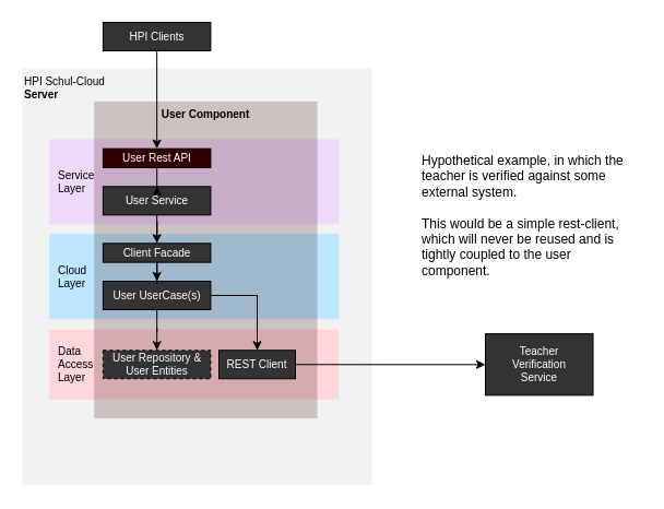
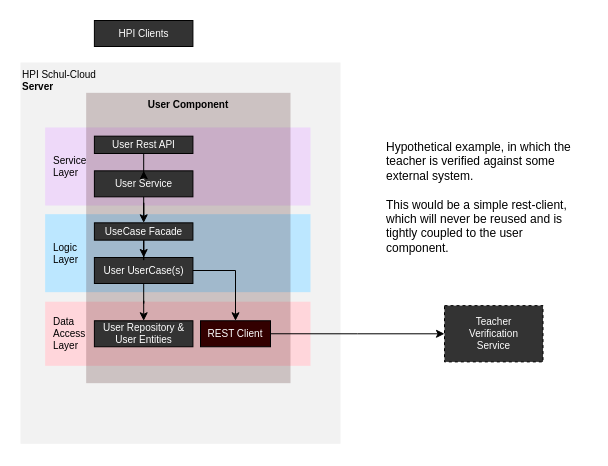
- <mxCell id="17" style="rounded=0;orthogonalLoop=1;jettySize=auto;html=1;fontSize=10;fontColor=#FFFFFF;" parent="1" source="18" target="10" edge="1"><mxGeometry relative="1" as="geometry" /></mxCell>
- <mxCell id="10" value="User Rest API" style="rounded=0;whiteSpace=wrap;html=1;align=center;fillColor=#330000;fontColor=#FFFFFF;fontSize=10;" parent="1" vertex="1"><mxGeometry x="93.895" y="135.666" width="98.526" height="17.333" as="geometry" /></mxCell>
+ <mxCell id="10" value="User Rest API" style="rounded=0;whiteSpace=wrap;html=1;align=center;fillColor=#333333;fontColor=#FFFFFF;fontSize=10;" parent="1" vertex="1"><mxGeometry x="93.895" y="135.666" width="98.526" height="17.333" as="geometry" /></mxCell>
- <mxCell id="13" value="Client Facade" style="rounded=0;whiteSpace=wrap;html=1;align=center;fillColor=#333333;fontColor=#FFFFFF;fontSize=10;" parent="1" vertex="1"><mxGeometry x="93.895" y="222.332" width="98.526" height="17.333" as="geometry" /></mxCell>
+ <mxCell id="13" value="UseCase Facade" style="rounded=0;whiteSpace=wrap;html=1;align=center;fillColor=#333333;fontColor=#FFFFFF;fontSize=10;" parent="1" vertex="1"><mxGeometry x="93.895" y="222.332" width="98.526" height="17.333" as="geometry" /></mxCell>
- <mxCell id="3" value="Cloud &lt;br style=&quot;font-size: 10px;&quot;&gt;Layer" style="rounded=0;whiteSpace=wrap;html=1;align=left;spacingLeft=6;strokeColor=none;fillColor=#BCE7FF;fontSize=10;" parent="1" vertex="1"><mxGeometry x="44.63" y="213.67" width="265.37" height="78" as="geometry" /></mxCell>
+ <mxCell id="3" value="Logic &lt;br style=&quot;font-size: 10px;&quot;&gt;Layer" style="rounded=0;whiteSpace=wrap;html=1;align=left;spacingLeft=6;strokeColor=none;fillColor=#BCE7FF;fontSize=10;" parent="1" vertex="1"><mxGeometry x="44.63" y="213.67" width="265.37" height="78" as="geometry" /></mxCell>
- <mxCell id="15" value="User Repository &amp;amp; User Entities" style="rounded=0;whiteSpace=wrap;html=1;align=center;fillColor=#333333;fontColor=#FFFFFF;fontSize=10;dashed=1;" parent="1" vertex="1"><mxGeometry x="93.895" y="320.264" width="98.526" height="26.0" as="geometry" /></mxCell>
+ <mxCell id="15" value="User Repository &amp;amp; User Entities" style="rounded=0;whiteSpace=wrap;html=1;align=center;fillColor=#333333;fontColor=#FFFFFF;fontSize=10;" parent="1" vertex="1"><mxGeometry x="93.895" y="320.264" width="98.526" height="26.0" as="geometry" /></mxCell>
- <mxCell id="21" value="REST Client" style="rounded=0;whiteSpace=wrap;html=1;align=center;fillColor=#333333;fontColor=#FFFFFF;fontSize=10;" parent="1" vertex="1"><mxGeometry x="200" y="320.26" width="70" height="26" as="geometry" /></mxCell>
+ <mxCell id="21" value="REST Client" style="rounded=0;whiteSpace=wrap;html=1;align=center;fillColor=#330000;fontColor=#FFFFFF;fontSize=10;" parent="1" vertex="1"><mxGeometry x="200" y="320.26" width="70" height="26" as="geometry" /></mxCell>
- <mxCell id="19" value="Teacher&lt;br&gt;Verification&lt;br&gt;Service" style="rounded=0;whiteSpace=wrap;html=1;align=center;fillColor=#333333;fontColor=#FFFFFF;fontSize=10;" parent="1" vertex="1"><mxGeometry x="444" y="305.13" width="98.53" height="56.26" as="geometry" /></mxCell>
+ <mxCell id="19" value="Teacher&lt;br&gt;Verification&lt;br&gt;Service" style="rounded=0;whiteSpace=wrap;html=1;align=center;fillColor=#333333;fontColor=#FFFFFF;fontSize=10;dashed=1;" parent="1" vertex="1"><mxGeometry x="444" y="305.13" width="98.53" height="56.26" as="geometry" /></mxCell>
